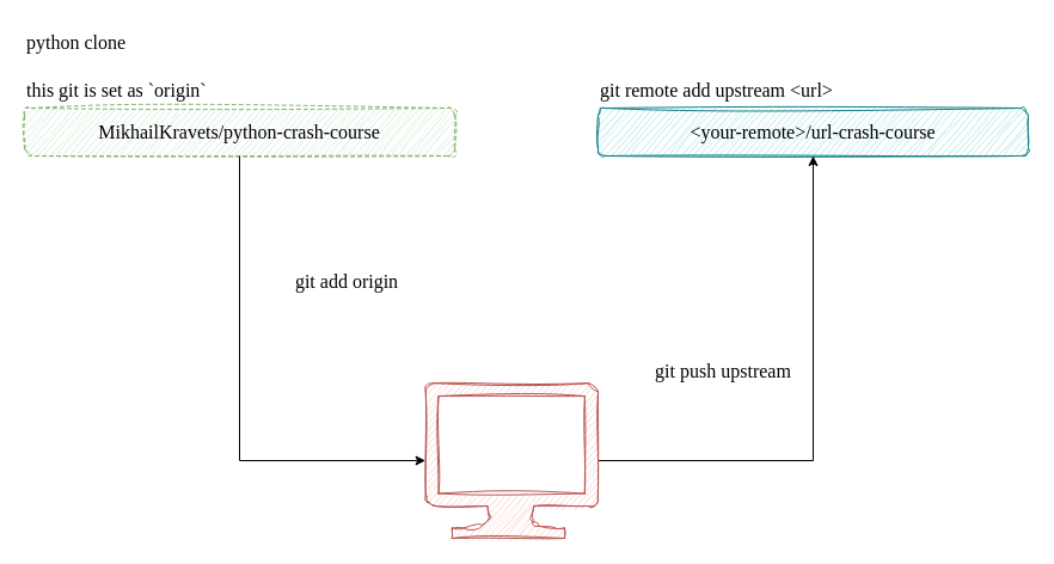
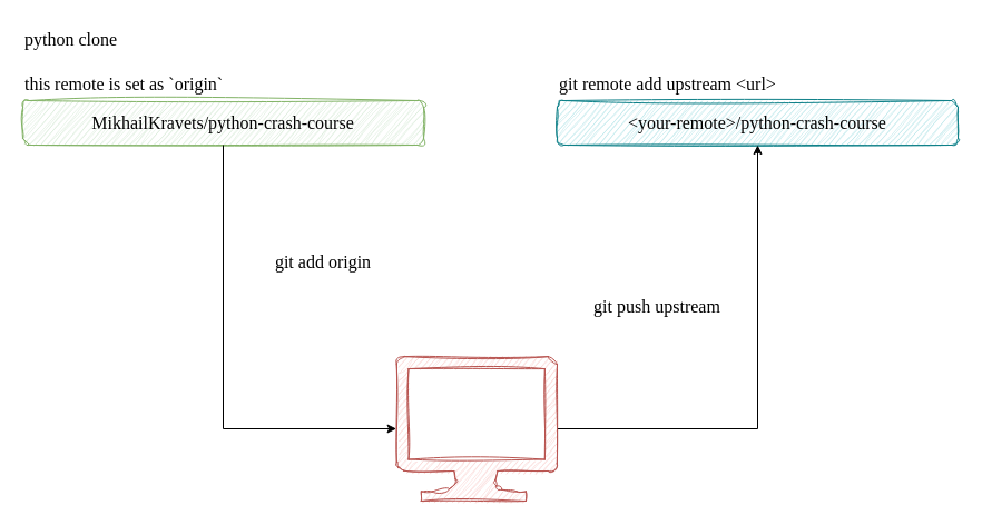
- <mxCell id="10" value="this git is set as `origin`" style="text;html=1;align=left;verticalAlign=middle;whiteSpace=wrap;rounded=0;fontFamily=Fira Mono;fontSize=16;" vertex="1" parent="1"><mxGeometry x="20" y="60" width="360" height="30" as="geometry" /></mxCell>
+ <mxCell id="10" value="this remote is set as `origin`" style="text;html=1;align=left;verticalAlign=middle;whiteSpace=wrap;rounded=0;fontFamily=Fira Mono;fontSize=16;" vertex="1" parent="1"><mxGeometry x="20" y="60" width="360" height="30" as="geometry" /></mxCell>
- <mxCell id="2" value="MikhailKravets/python-crash-course" style="rounded=1;whiteSpace=wrap;html=1;sketch=1;curveFitting=1;jiggle=2;fillColor=#d5e8d4;strokeColor=#82b366;fontFamily=Fira Mono;fontSize=16;dashed=1;" vertex="1" parent="1"><mxGeometry x="20" y="90" width="360" height="40" as="geometry" /></mxCell>
+ <mxCell id="2" value="MikhailKravets/python-crash-course" style="rounded=1;whiteSpace=wrap;html=1;sketch=1;curveFitting=1;jiggle=2;fillColor=#d5e8d4;strokeColor=#82b366;fontFamily=Fira Mono;fontSize=16;" vertex="1" parent="1"><mxGeometry x="20" y="90" width="360" height="40" as="geometry" /></mxCell>
- <mxCell id="3" value="&amp;lt;your-remote&amp;gt;/url-crash-course" style="rounded=1;whiteSpace=wrap;html=1;sketch=1;curveFitting=1;jiggle=2;fillColor=#b0e3e6;strokeColor=#0e8088;fontFamily=Fira Mono;fontSize=16;" vertex="1" parent="1"><mxGeometry x="500" y="90" width="360" height="40" as="geometry" /></mxCell>
+ <mxCell id="3" value="&amp;lt;your-remote&amp;gt;/python-crash-course" style="rounded=1;whiteSpace=wrap;html=1;sketch=1;curveFitting=1;jiggle=2;fillColor=#b0e3e6;strokeColor=#0e8088;fontFamily=Fira Mono;fontSize=16;" vertex="1" parent="1"><mxGeometry x="500" y="90" width="360" height="40" as="geometry" /></mxCell>
- <mxCell id="8" value="git push upstream" style="text;html=1;align=center;verticalAlign=middle;whiteSpace=wrap;rounded=0;fontFamily=Fira Mono;fontSize=16;" vertex="1" parent="1"><mxGeometry x="515" y="295" width="180" height="30" as="geometry" /></mxCell>
+ <mxCell id="8" value="git push upstream" style="text;html=1;align=center;verticalAlign=middle;whiteSpace=wrap;rounded=0;fontFamily=Fira Mono;fontSize=16;" vertex="1" parent="1"><mxGeometry x="500" y="260" width="180" height="30" as="geometry" /></mxCell>
